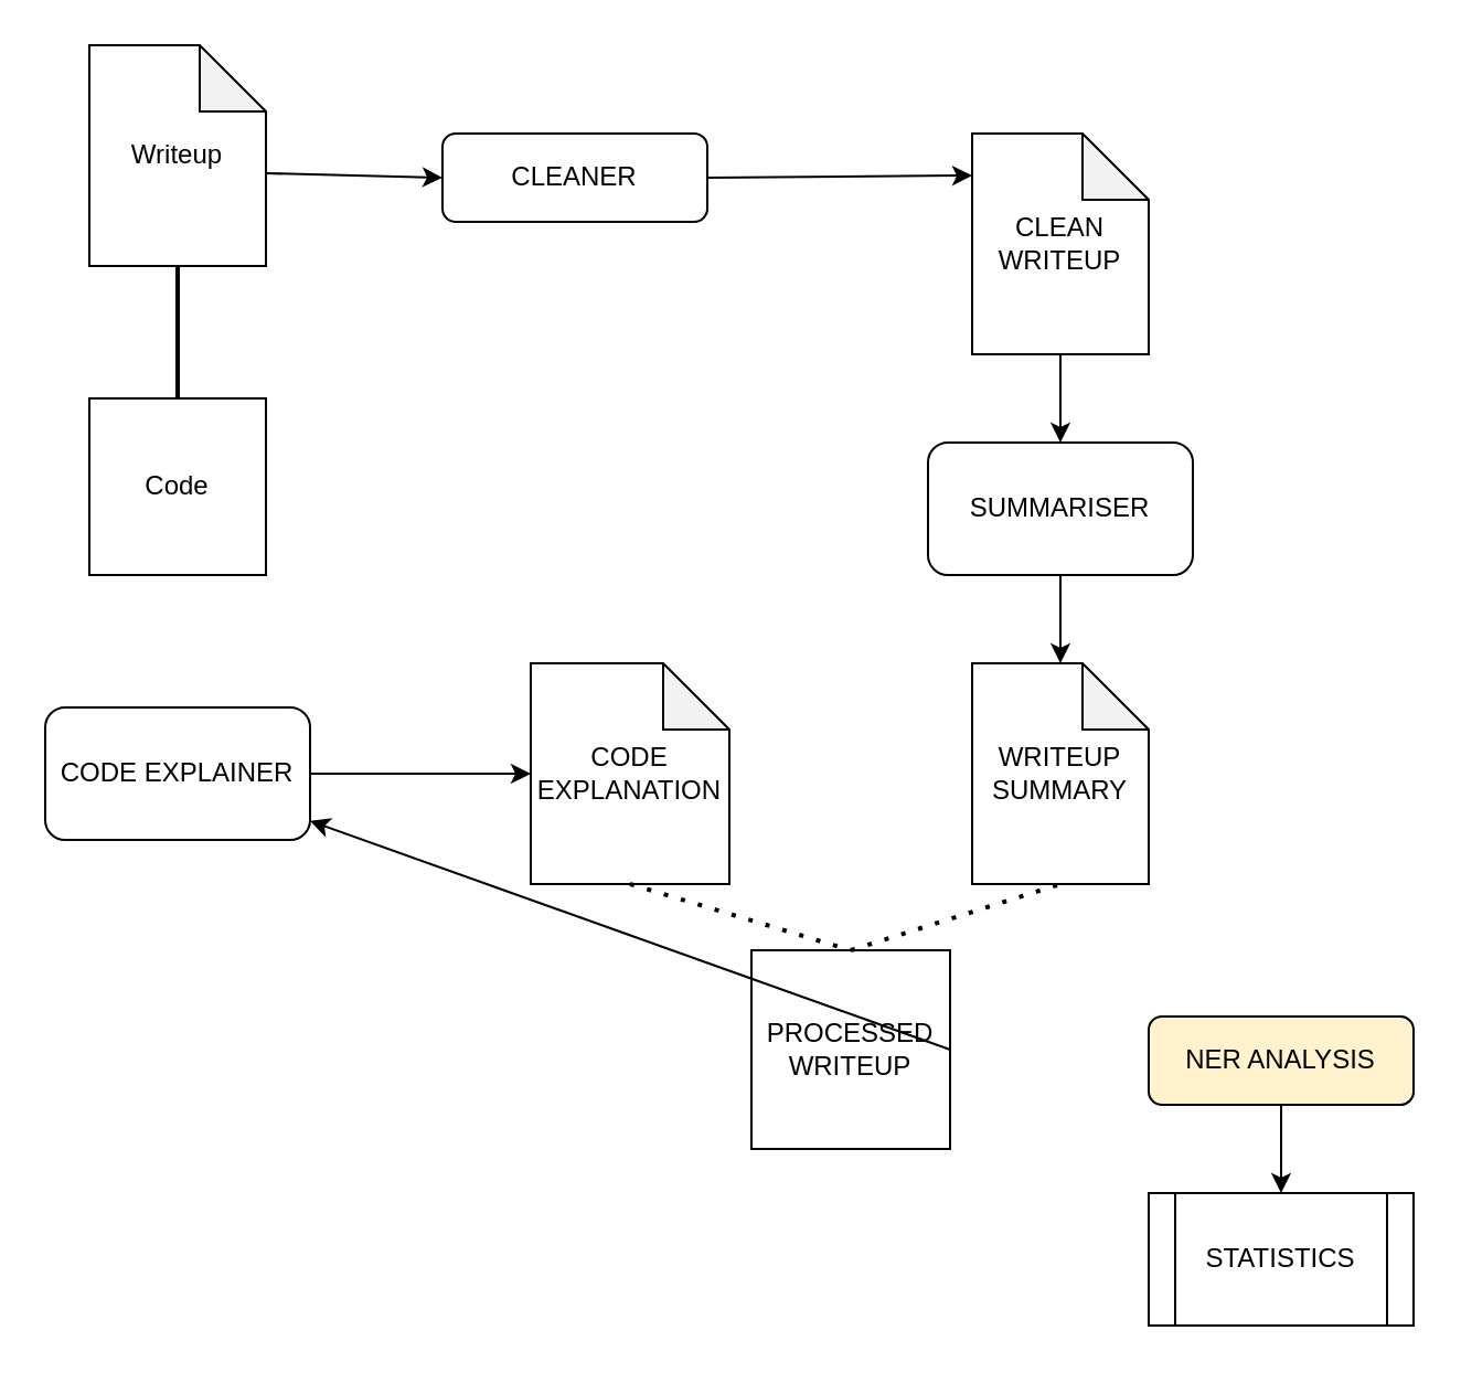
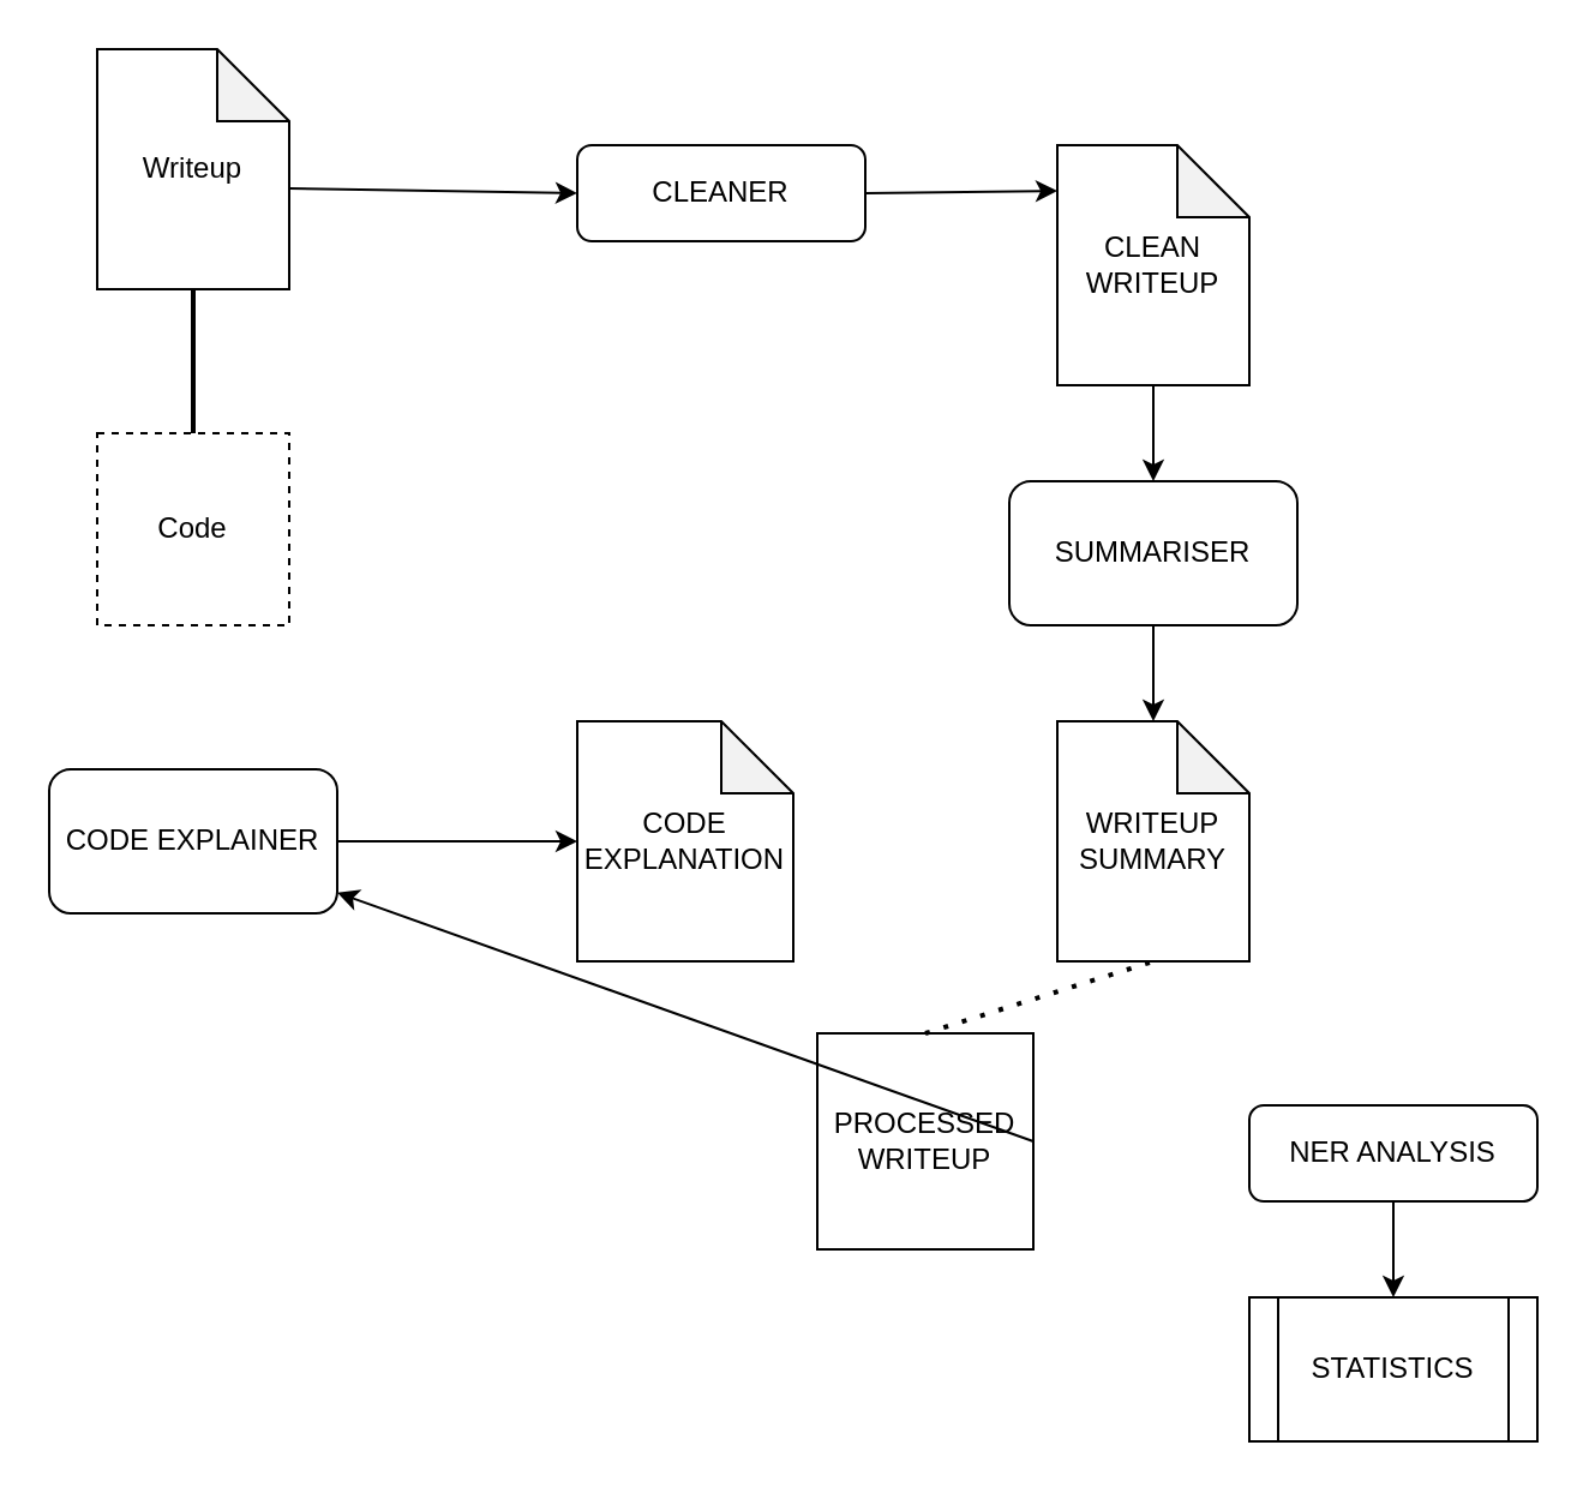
- <mxCell id="3" value="CLEANER" style="rounded=1;whiteSpace=wrap;html=1;" vertex="1" parent="1"><mxGeometry x="200" y="60" width="120" height="40" as="geometry" /></mxCell>
+ <mxCell id="3" value="CLEANER" style="rounded=1;whiteSpace=wrap;html=1;" vertex="1" parent="1"><mxGeometry x="240" y="60" width="120" height="40" as="geometry" /></mxCell>
- <mxCell id="7" value="Code" style="whiteSpace=wrap;html=1;aspect=fixed;" vertex="1" parent="1"><mxGeometry x="40" y="180" width="80" height="80" as="geometry" /></mxCell>
+ <mxCell id="7" value="Code" style="whiteSpace=wrap;html=1;aspect=fixed;dashed=1;" vertex="1" parent="1"><mxGeometry x="40" y="180" width="80" height="80" as="geometry" /></mxCell>
- <mxCell id="16" value="" style="endArrow=none;dashed=1;html=1;dashPattern=1 3;strokeWidth=2;rounded=0;exitX=0.5;exitY=1;exitDx=0;exitDy=0;exitPerimeter=0;entryX=0.5;entryY=0;entryDx=0;entryDy=0;" edge="1" parent="1" source="14" target="17"><mxGeometry width="50" height="50" relative="1" as="geometry"><mxPoint x="350" y="410" as="sourcePoint" /><mxPoint x="285" y="500" as="targetPoint" /></mxGeometry></mxCell>
- <mxCell id="19" value="NER ANALYSIS" style="rounded=1;whiteSpace=wrap;html=1;fillColor=#fff2cc;" vertex="1" parent="1"><mxGeometry x="520" y="460" width="120" height="40" as="geometry" /></mxCell>
+ <mxCell id="19" value="NER ANALYSIS" style="rounded=1;whiteSpace=wrap;html=1;" vertex="1" parent="1"><mxGeometry x="520" y="460" width="120" height="40" as="geometry" /></mxCell>
